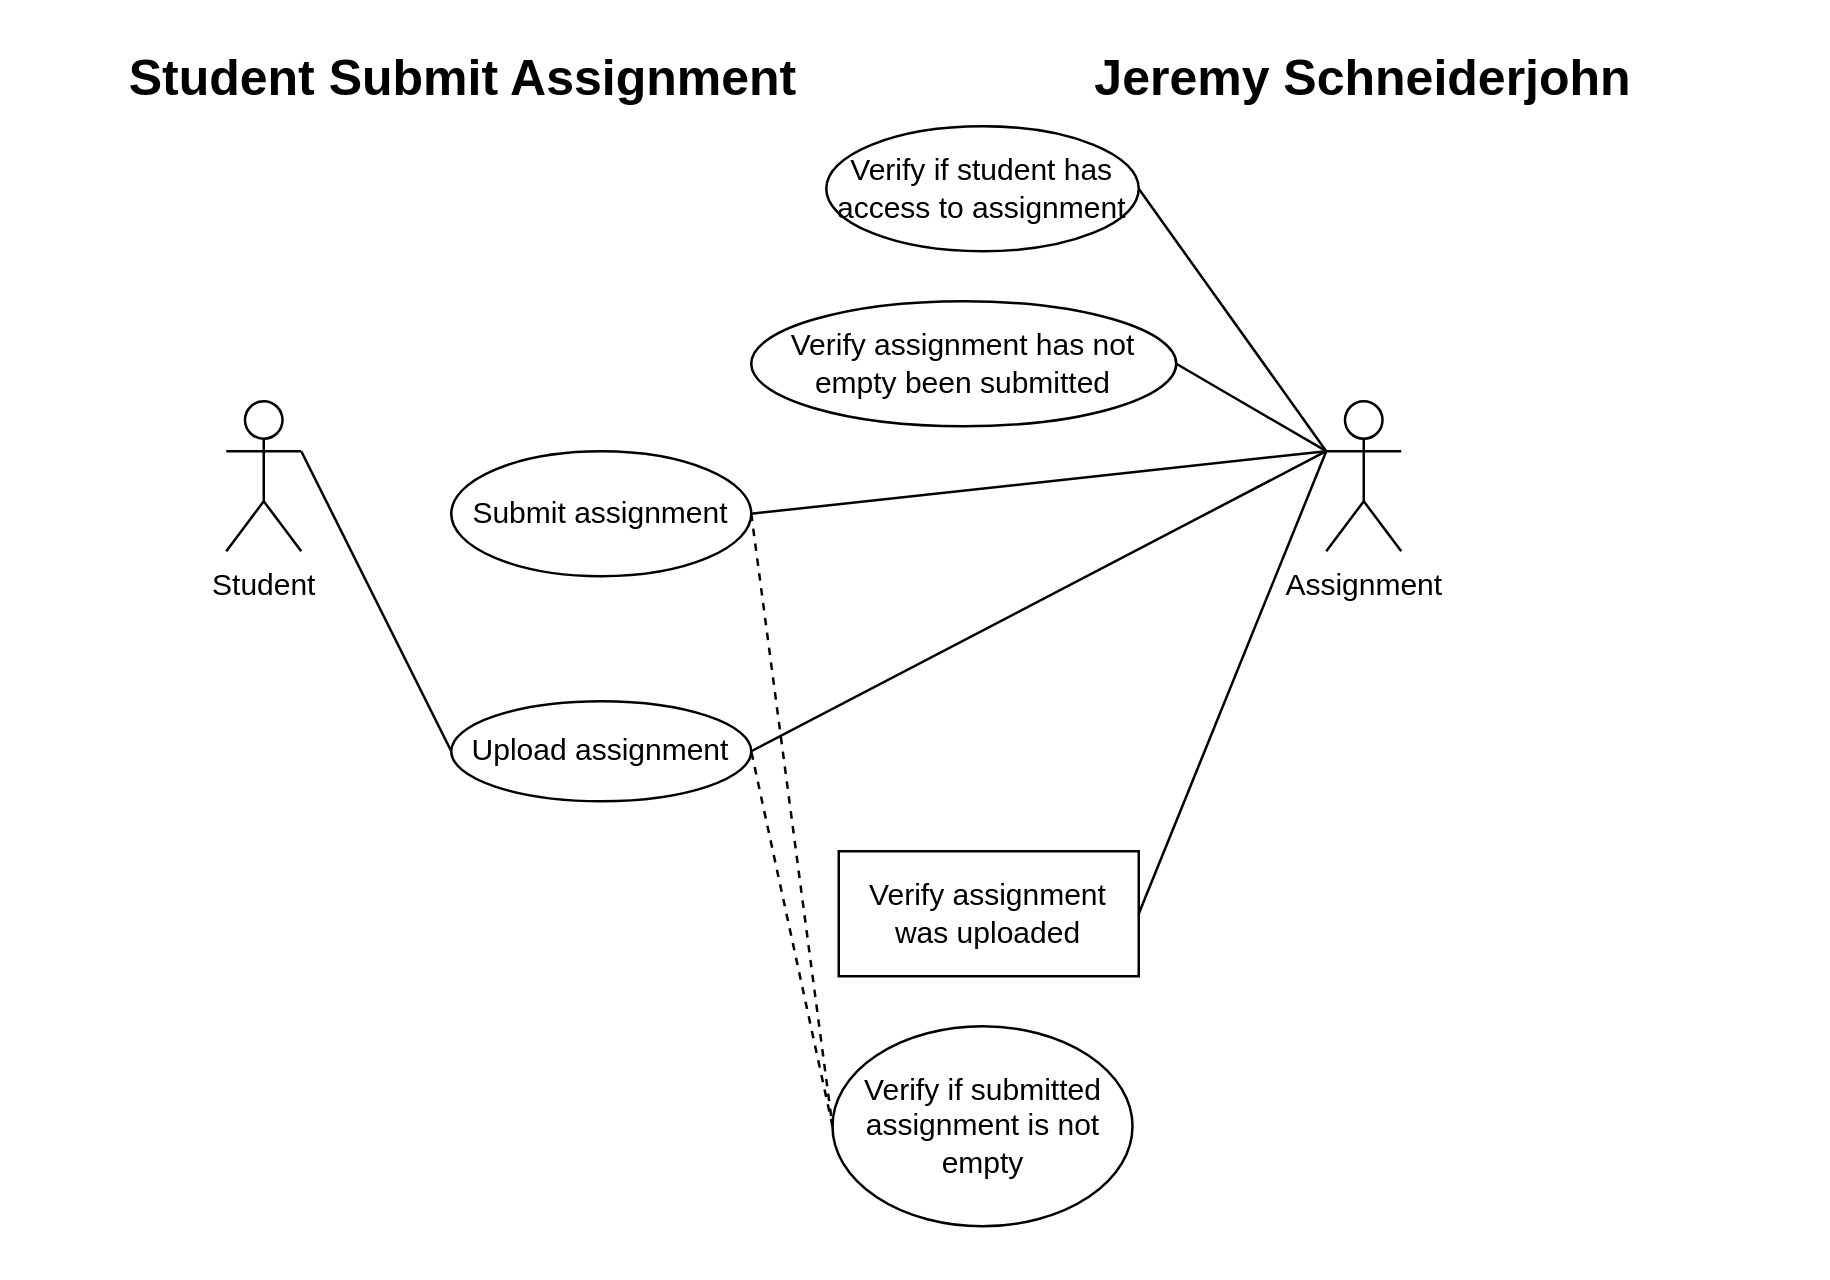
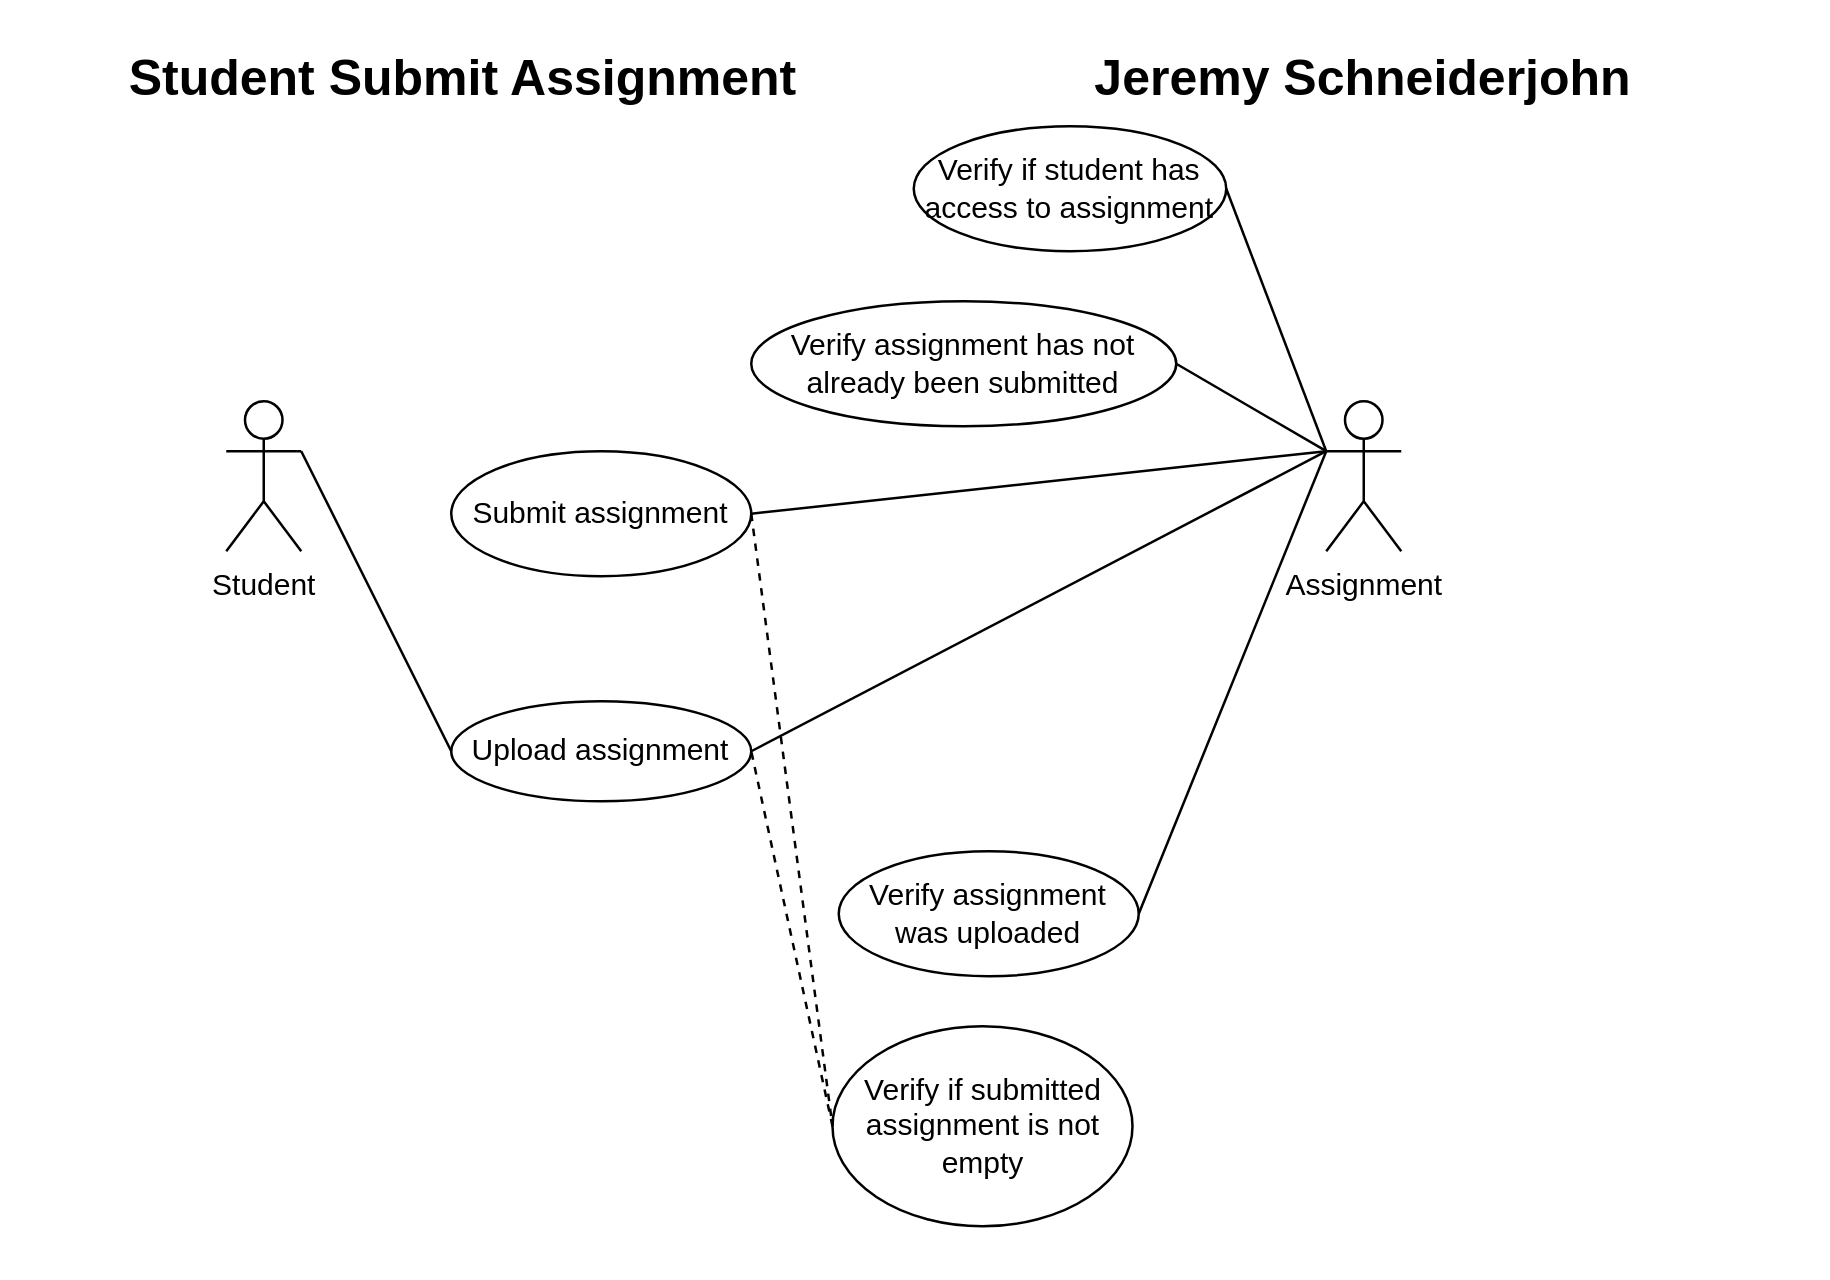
- <mxCell id="8" value="Verify if student has access to&amp;nbsp;assignment" style="ellipse;whiteSpace=wrap;html=1;" parent="1" vertex="1"><mxGeometry x="330" y="50" width="125" height="50" as="geometry" /></mxCell>
+ <mxCell id="8" value="Verify if student has access to&amp;nbsp;assignment" style="ellipse;whiteSpace=wrap;html=1;" parent="1" vertex="1"><mxGeometry x="365" y="50" width="125" height="50" as="geometry" /></mxCell>
- <mxCell id="9" value="Verify assignment has not empty been submitted" style="ellipse;whiteSpace=wrap;html=1;" parent="1" vertex="1"><mxGeometry x="300" y="120" width="170" height="50" as="geometry" /></mxCell>
+ <mxCell id="9" value="Verify assignment has not already been submitted" style="ellipse;whiteSpace=wrap;html=1;" parent="1" vertex="1"><mxGeometry x="300" y="120" width="170" height="50" as="geometry" /></mxCell>
- <mxCell id="6" value="Verify assignment was uploaded" style="whiteSpace=wrap;html=1;rounded=0;" parent="1" vertex="1"><mxGeometry x="335" y="340" width="120" height="50" as="geometry" /></mxCell>
+ <mxCell id="6" value="Verify assignment was uploaded" style="ellipse;whiteSpace=wrap;html=1;" parent="1" vertex="1"><mxGeometry x="335" y="340" width="120" height="50" as="geometry" /></mxCell>
